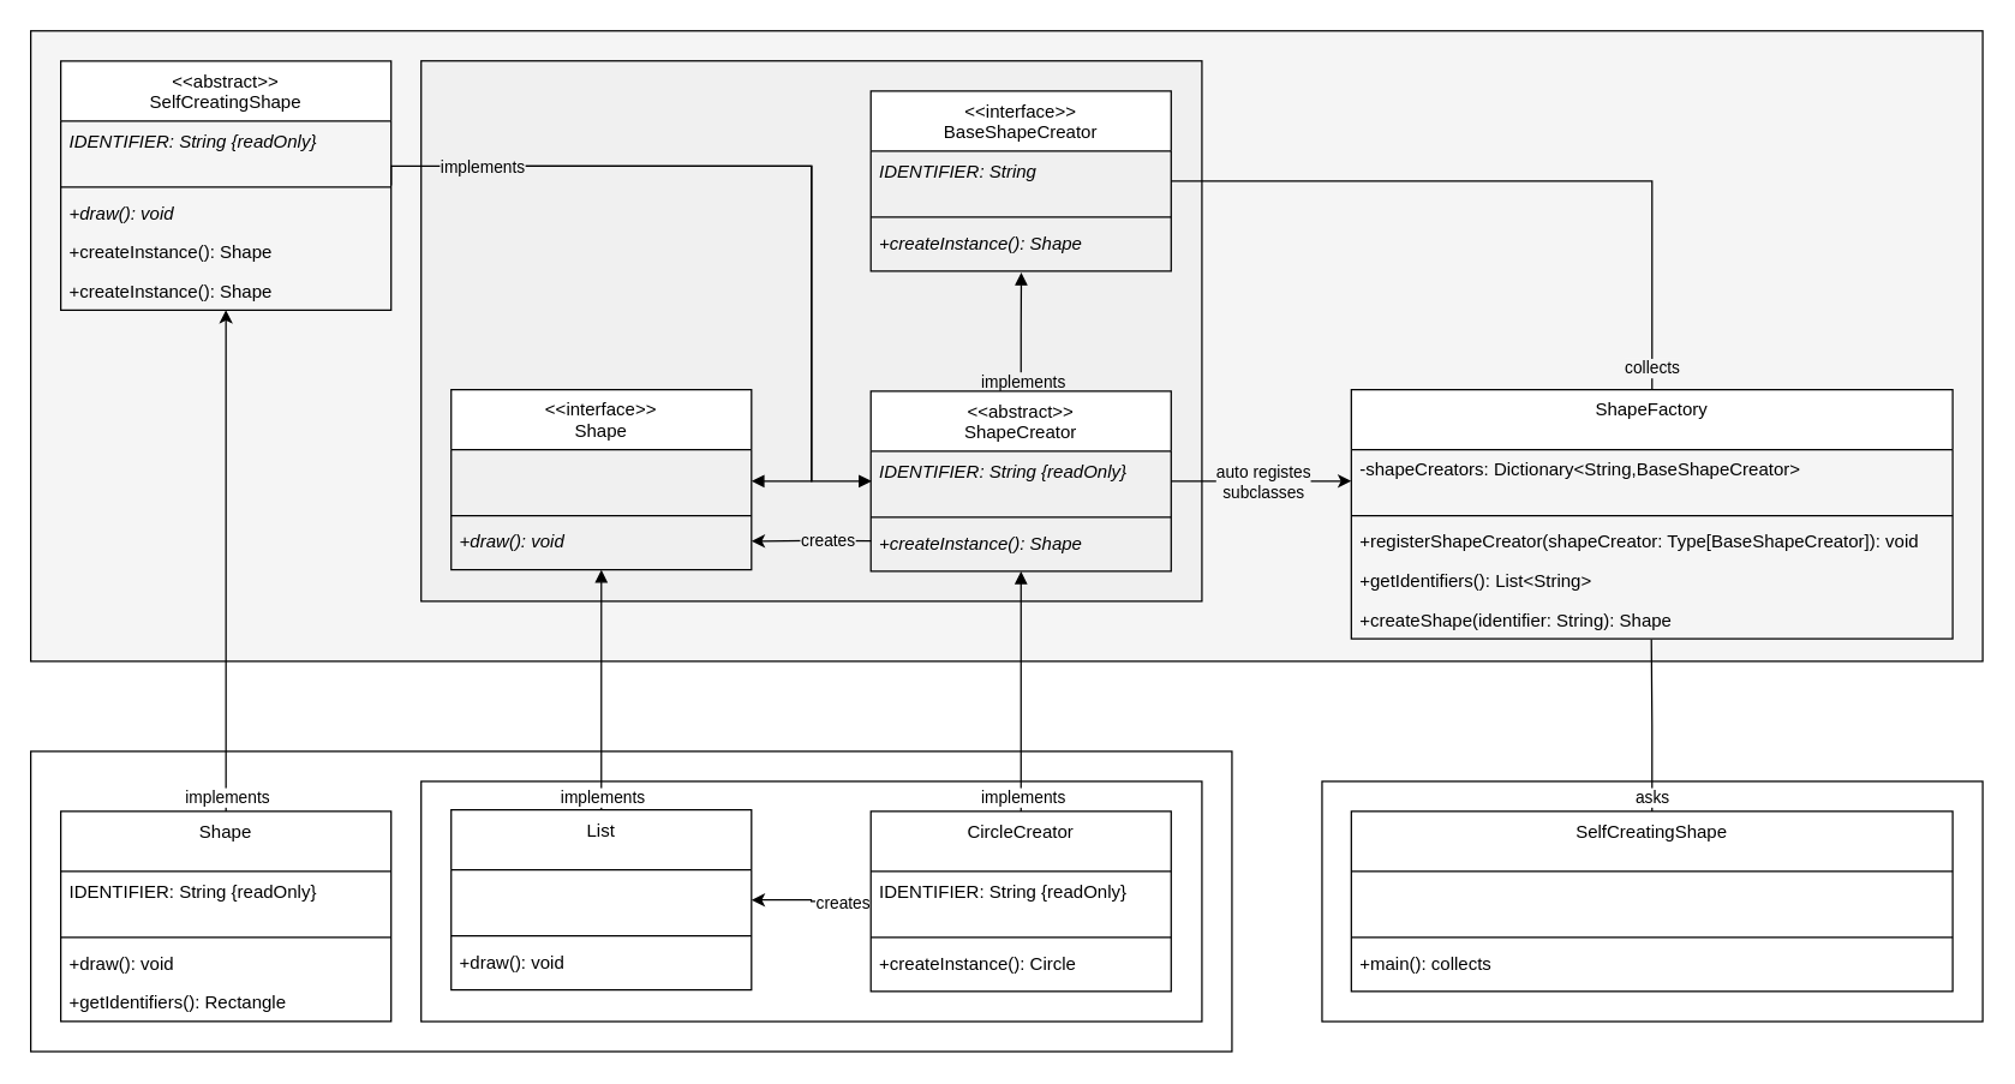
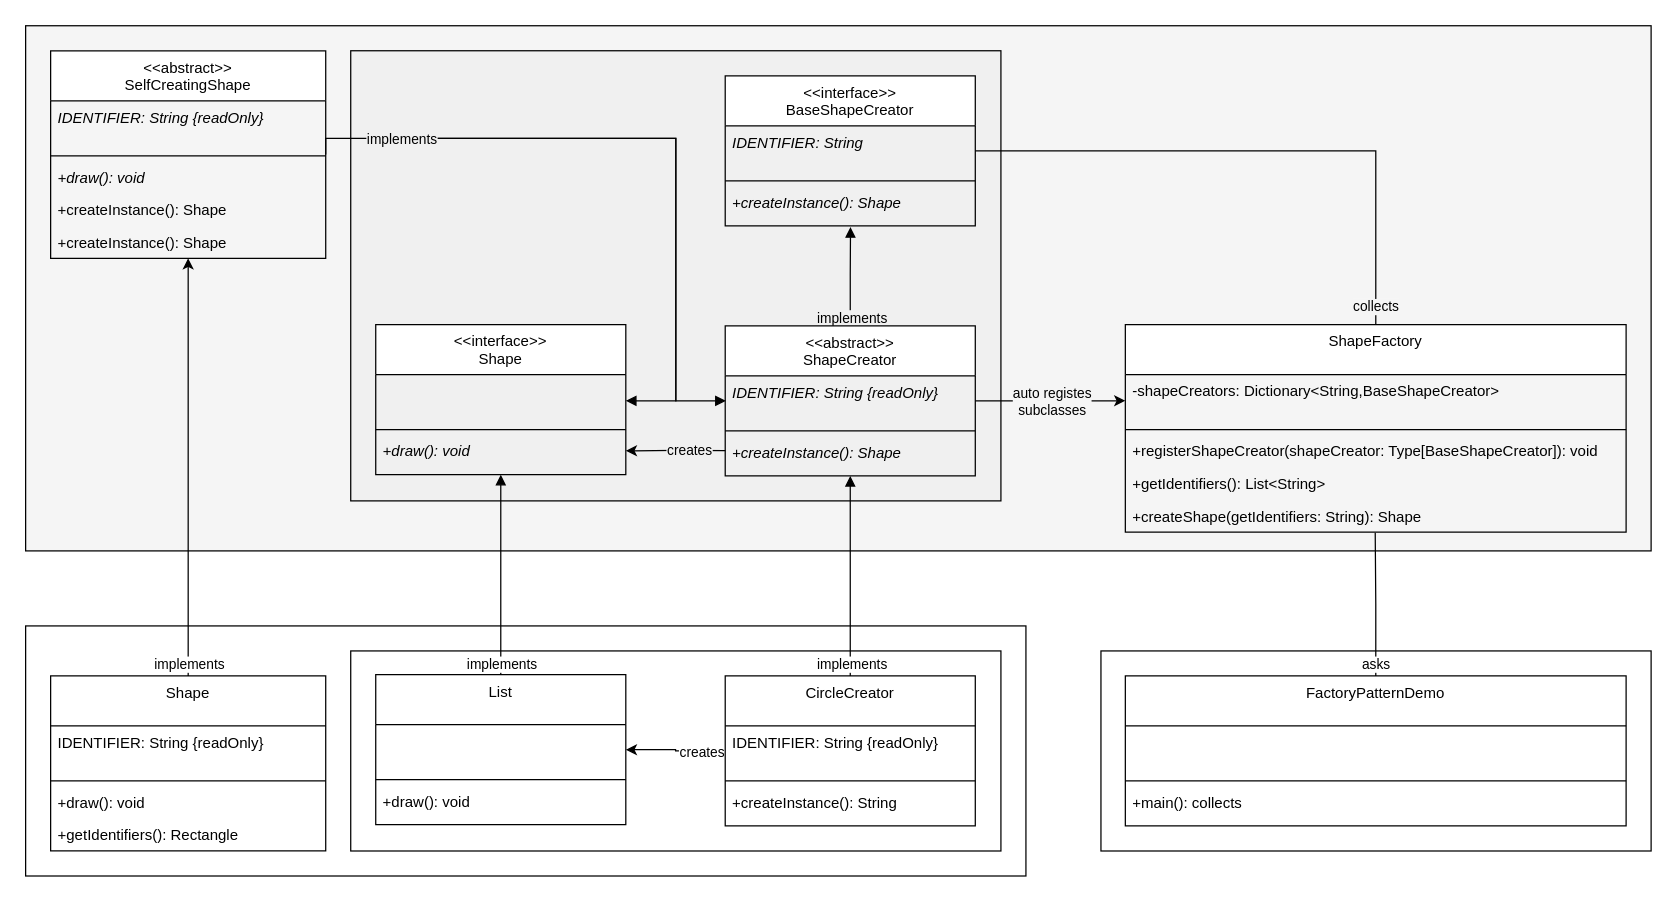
- <mxCell id="30" value="+createShape(identifier: String): Shape" style="text;align=left;verticalAlign=top;spacingLeft=4;spacingRight=4;overflow=hidden;rotatable=0;points=[[0,0.5],[1,0.5]];portConstraint=eastwest;labelBackgroundColor=none;" parent="25" vertex="1"><mxGeometry y="140" width="400.5" height="26" as="geometry" /></mxCell>
+ <mxCell id="30" value="+createShape(getIdentifiers: String): Shape" style="text;align=left;verticalAlign=top;spacingLeft=4;spacingRight=4;overflow=hidden;rotatable=0;points=[[0,0.5],[1,0.5]];portConstraint=eastwest;labelBackgroundColor=none;" parent="25" vertex="1"><mxGeometry y="140" width="400.5" height="26" as="geometry" /></mxCell>
- <mxCell id="33" value="SelfCreatingShape" style="swimlane;fontStyle=0;align=center;verticalAlign=top;childLayout=stackLayout;horizontal=1;startSize=40;horizontalStack=0;resizeParent=1;resizeLast=0;collapsible=1;marginBottom=0;rounded=0;shadow=0;strokeWidth=1;labelBackgroundColor=none;" parent="1" vertex="1"><mxGeometry x="899.5" y="540" width="400.5" height="120" as="geometry"><mxRectangle x="550" y="140" width="160" height="26" as="alternateBounds" /></mxGeometry></mxCell>
+ <mxCell id="33" value="FactoryPatternDemo" style="swimlane;fontStyle=0;align=center;verticalAlign=top;childLayout=stackLayout;horizontal=1;startSize=40;horizontalStack=0;resizeParent=1;resizeLast=0;collapsible=1;marginBottom=0;rounded=0;shadow=0;strokeWidth=1;labelBackgroundColor=none;" parent="1" vertex="1"><mxGeometry x="899.5" y="540" width="400.5" height="120" as="geometry"><mxRectangle x="550" y="140" width="160" height="26" as="alternateBounds" /></mxGeometry></mxCell>
- <mxCell id="22" value="+createInstance(): Circle" style="text;align=left;verticalAlign=top;spacingLeft=4;spacingRight=4;overflow=hidden;rotatable=0;points=[[0,0.5],[1,0.5]];portConstraint=eastwest;labelBackgroundColor=none;" parent="19" vertex="1"><mxGeometry y="88" width="200" height="32" as="geometry" /></mxCell>
+ <mxCell id="22" value="+createInstance(): String" style="text;align=left;verticalAlign=top;spacingLeft=4;spacingRight=4;overflow=hidden;rotatable=0;points=[[0,0.5],[1,0.5]];portConstraint=eastwest;labelBackgroundColor=none;" parent="19" vertex="1"><mxGeometry y="88" width="200" height="32" as="geometry" /></mxCell>
